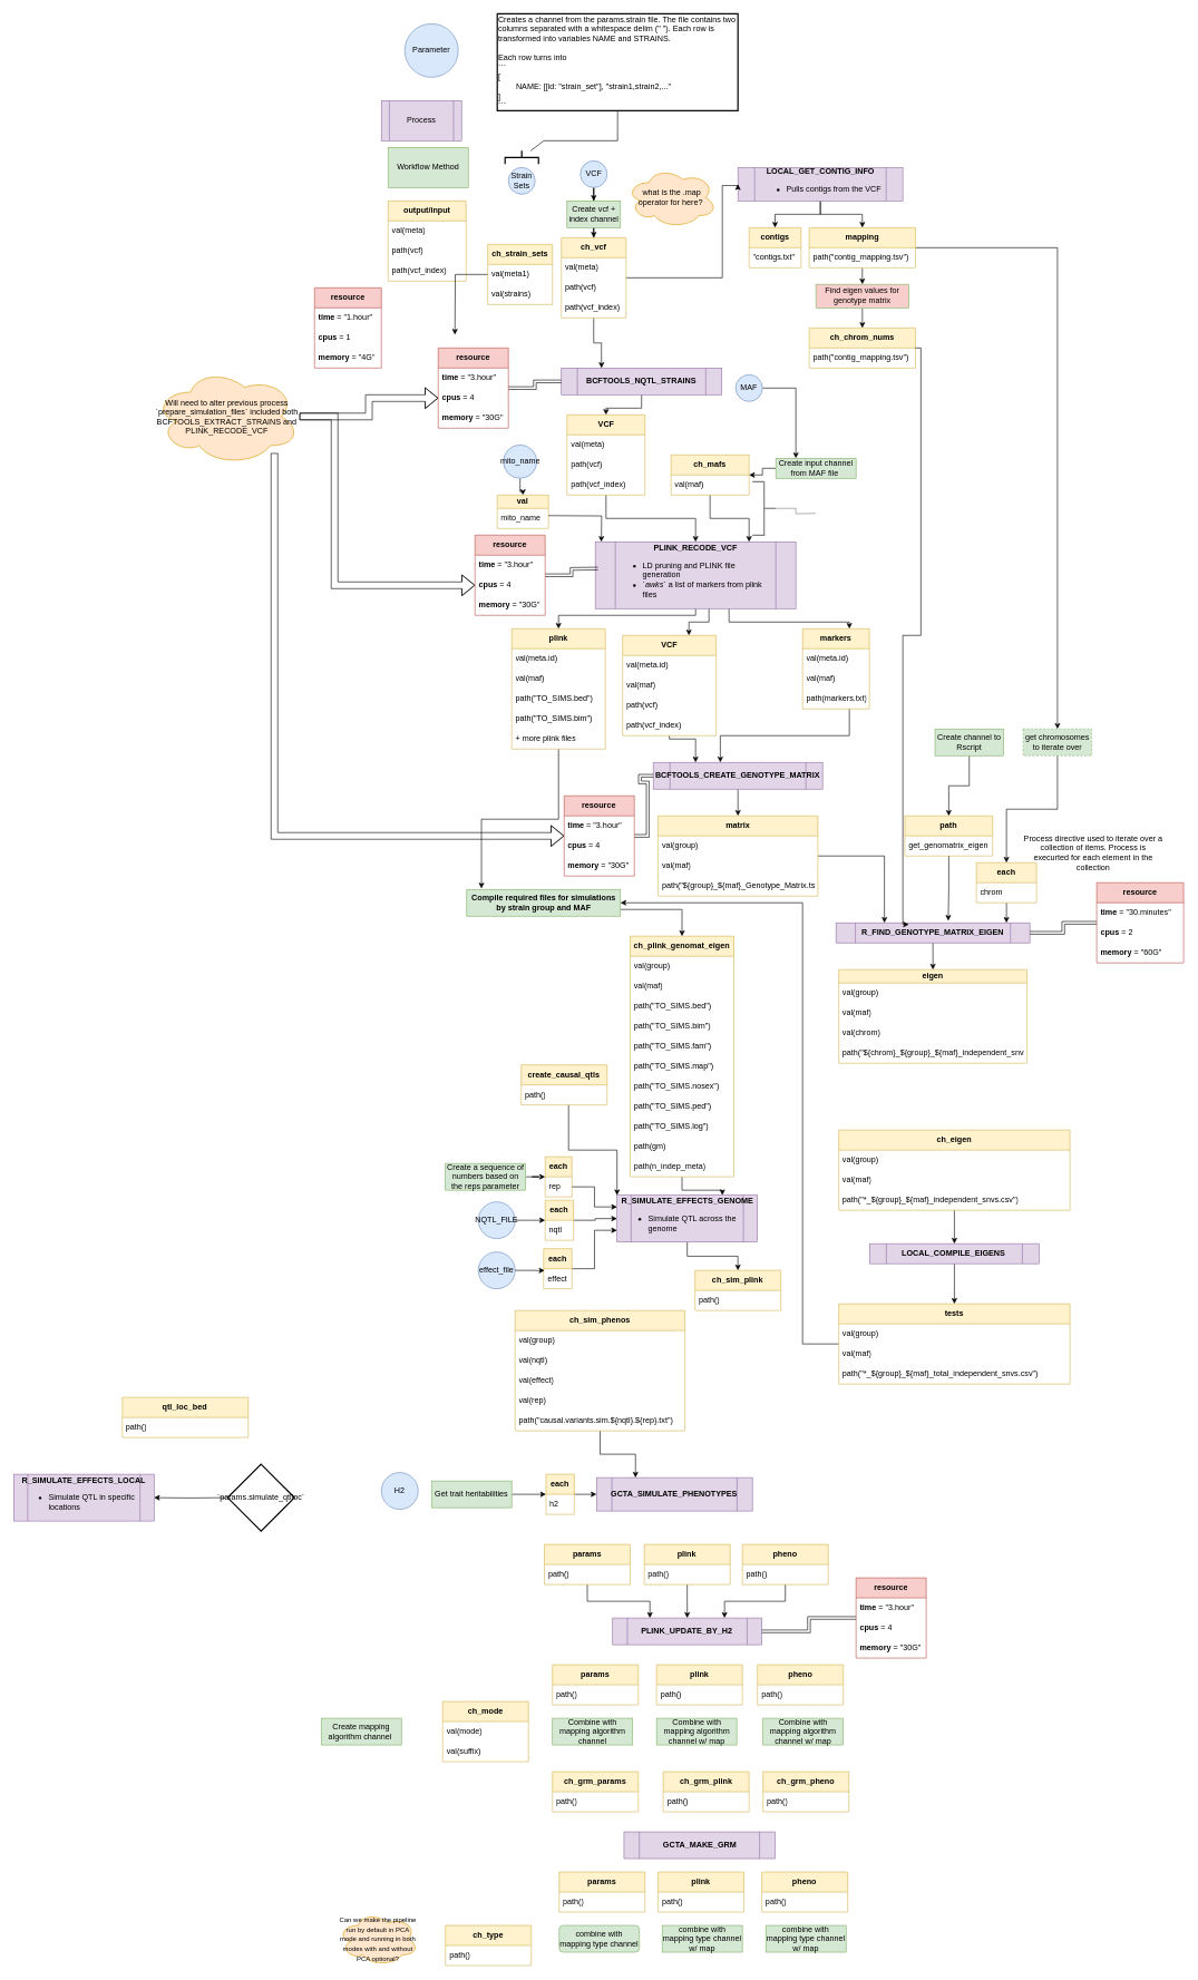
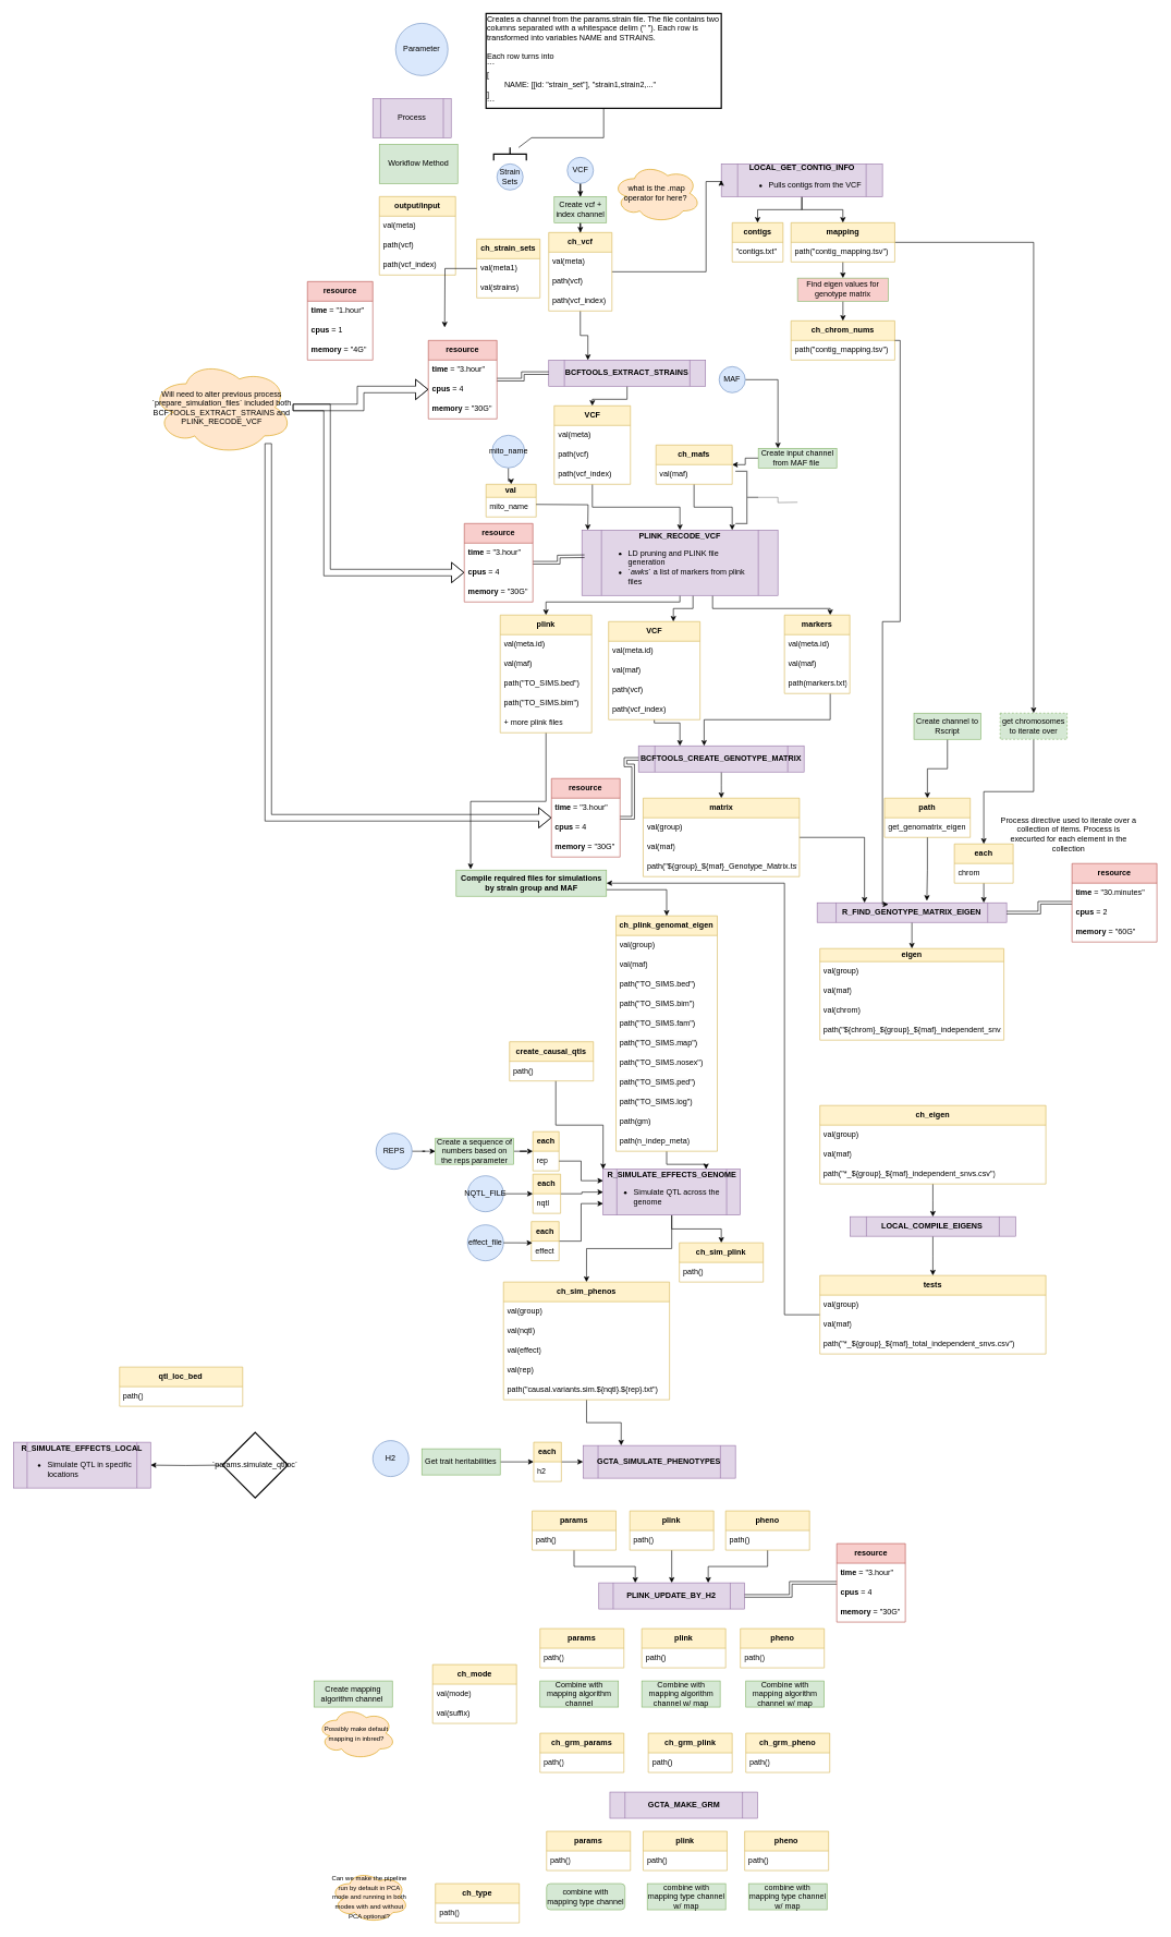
- <mxCell id="13" value="&lt;b&gt;BCFTOOLS_NQTL_STRAINS&lt;/b&gt;" style="shape=process;whiteSpace=wrap;html=1;backgroundOutline=1;fillColor=#e1d5e7;strokeColor=#9673a6;" parent="1" vertex="1"><mxGeometry x="839.22" y="550" width="240" height="40" as="geometry" /></mxCell>
+ <mxCell id="13" value="&lt;b&gt;BCFTOOLS_EXTRACT_STRAINS&lt;/b&gt;" style="shape=process;whiteSpace=wrap;html=1;backgroundOutline=1;fillColor=#e1d5e7;strokeColor=#9673a6;" parent="1" vertex="1"><mxGeometry x="839.22" y="550" width="240" height="40" as="geometry" /></mxCell>
+ <mxCell id="112" value="REPS" style="ellipse;whiteSpace=wrap;html=1;aspect=fixed;fillColor=#dae8fc;strokeColor=#6c8ebf;" parent="1" vertex="1"><mxGeometry x="575" y="1732.5" width="55" height="55" as="geometry" /></mxCell>
+ <mxCell id="111" style="edgeStyle=orthogonalEdgeStyle;rounded=0;orthogonalLoop=1;jettySize=auto;html=1;exitX=1;exitY=0.5;exitDx=0;exitDy=0;" parent="1" source="112" target="114" edge="1"><mxGeometry relative="1" as="geometry" /></mxCell>
+ <mxCell id="108" style="edgeStyle=orthogonalEdgeStyle;rounded=0;orthogonalLoop=1;jettySize=auto;html=1;entryX=0.5;entryY=0;entryDx=0;entryDy=0;" parent="1" source="110" target="161" edge="1"><mxGeometry relative="1" as="geometry" /></mxCell>
+ <mxCell id="220" value="&lt;span style=&quot;font-size: 10px;&quot;&gt;Possibly make default mapping in inbred?&lt;/span&gt;" style="ellipse;shape=cloud;whiteSpace=wrap;html=1;fillColor=#ffe6cc;strokeColor=#d79b00;" parent="1" vertex="1"><mxGeometry x="485" y="2610" width="120" height="80" as="geometry" /></mxCell>
